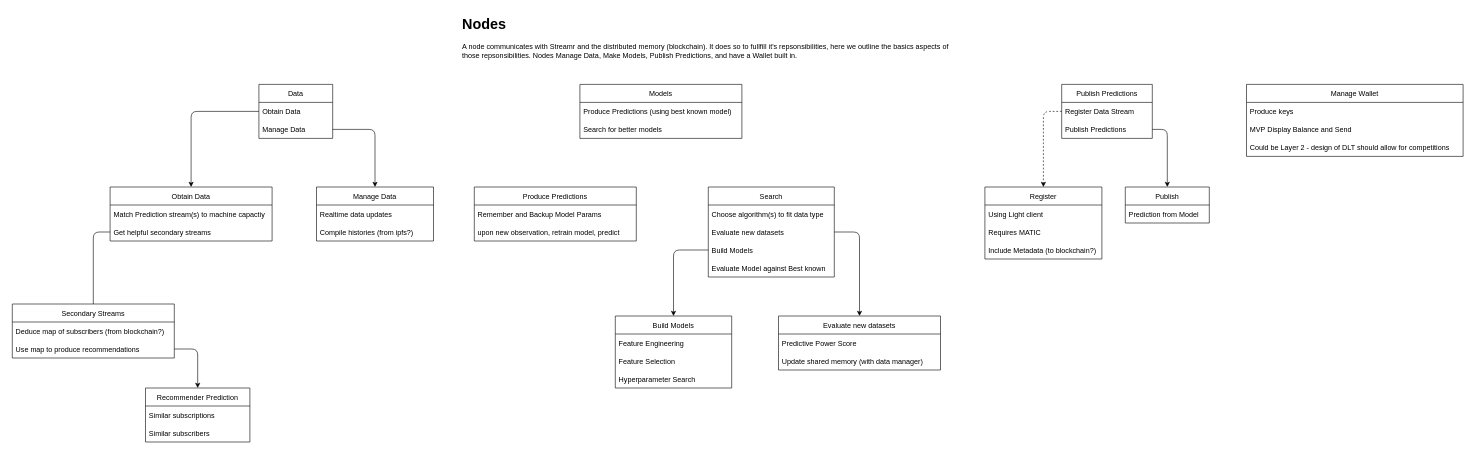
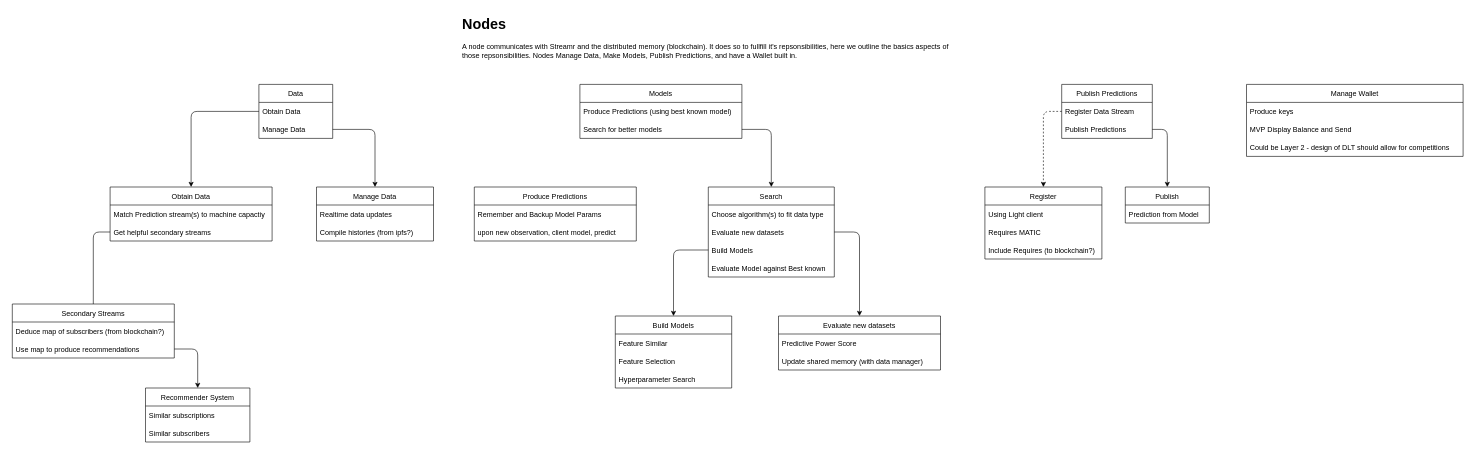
+ <mxCell id="32" style="edgeStyle=orthogonalEdgeStyle;html=1;" edge="1" parent="1" source="8" target="27"><mxGeometry relative="1" as="geometry" /></mxCell>
- <mxCell id="24" value="upon new observation, retrain model, predict" style="text;strokeColor=none;fillColor=none;align=left;verticalAlign=middle;spacingLeft=4;spacingRight=4;overflow=hidden;points=[[0,0.5],[1,0.5]];portConstraint=eastwest;rotatable=0;" vertex="1" parent="22"><mxGeometry y="60" width="270" height="30" as="geometry" /></mxCell>
+ <mxCell id="24" value="upon new observation, client model, predict" style="text;strokeColor=none;fillColor=none;align=left;verticalAlign=middle;spacingLeft=4;spacingRight=4;overflow=hidden;points=[[0,0.5],[1,0.5]];portConstraint=eastwest;rotatable=0;" vertex="1" parent="22"><mxGeometry y="60" width="270" height="30" as="geometry" /></mxCell>
- <mxCell id="36" value="Include Metadata (to blockchain?)" style="text;strokeColor=none;fillColor=none;align=left;verticalAlign=middle;spacingLeft=4;spacingRight=4;overflow=hidden;points=[[0,0.5],[1,0.5]];portConstraint=eastwest;rotatable=0;" vertex="1" parent="33"><mxGeometry y="90" width="195" height="30" as="geometry" /></mxCell>
+ <mxCell id="36" value="Include Requires (to blockchain?)" style="text;strokeColor=none;fillColor=none;align=left;verticalAlign=middle;spacingLeft=4;spacingRight=4;overflow=hidden;points=[[0,0.5],[1,0.5]];portConstraint=eastwest;rotatable=0;" vertex="1" parent="33"><mxGeometry y="90" width="195" height="30" as="geometry" /></mxCell>
- <mxCell id="53" value="Feature Engineering" style="text;strokeColor=none;fillColor=none;align=left;verticalAlign=middle;spacingLeft=4;spacingRight=4;overflow=hidden;points=[[0,0.5],[1,0.5]];portConstraint=eastwest;rotatable=0;" vertex="1" parent="52"><mxGeometry y="30" width="194" height="30" as="geometry" /></mxCell>
+ <mxCell id="53" value="Feature Similar" style="text;strokeColor=none;fillColor=none;align=left;verticalAlign=middle;spacingLeft=4;spacingRight=4;overflow=hidden;points=[[0,0.5],[1,0.5]];portConstraint=eastwest;rotatable=0;" vertex="1" parent="52"><mxGeometry y="30" width="194" height="30" as="geometry" /></mxCell>
- <mxCell id="45" value="Recommender Prediction" style="swimlane;fontStyle=0;childLayout=stackLayout;horizontal=1;startSize=30;horizontalStack=0;resizeParent=1;resizeParentMax=0;resizeLast=0;collapsible=1;marginBottom=0;" vertex="1" parent="1"><mxGeometry x="242" y="646" width="174" height="90" as="geometry" /></mxCell>
+ <mxCell id="45" value="Recommender System" style="swimlane;fontStyle=0;childLayout=stackLayout;horizontal=1;startSize=30;horizontalStack=0;resizeParent=1;resizeParentMax=0;resizeLast=0;collapsible=1;marginBottom=0;" vertex="1" parent="1"><mxGeometry x="242" y="646" width="174" height="90" as="geometry" /></mxCell>
